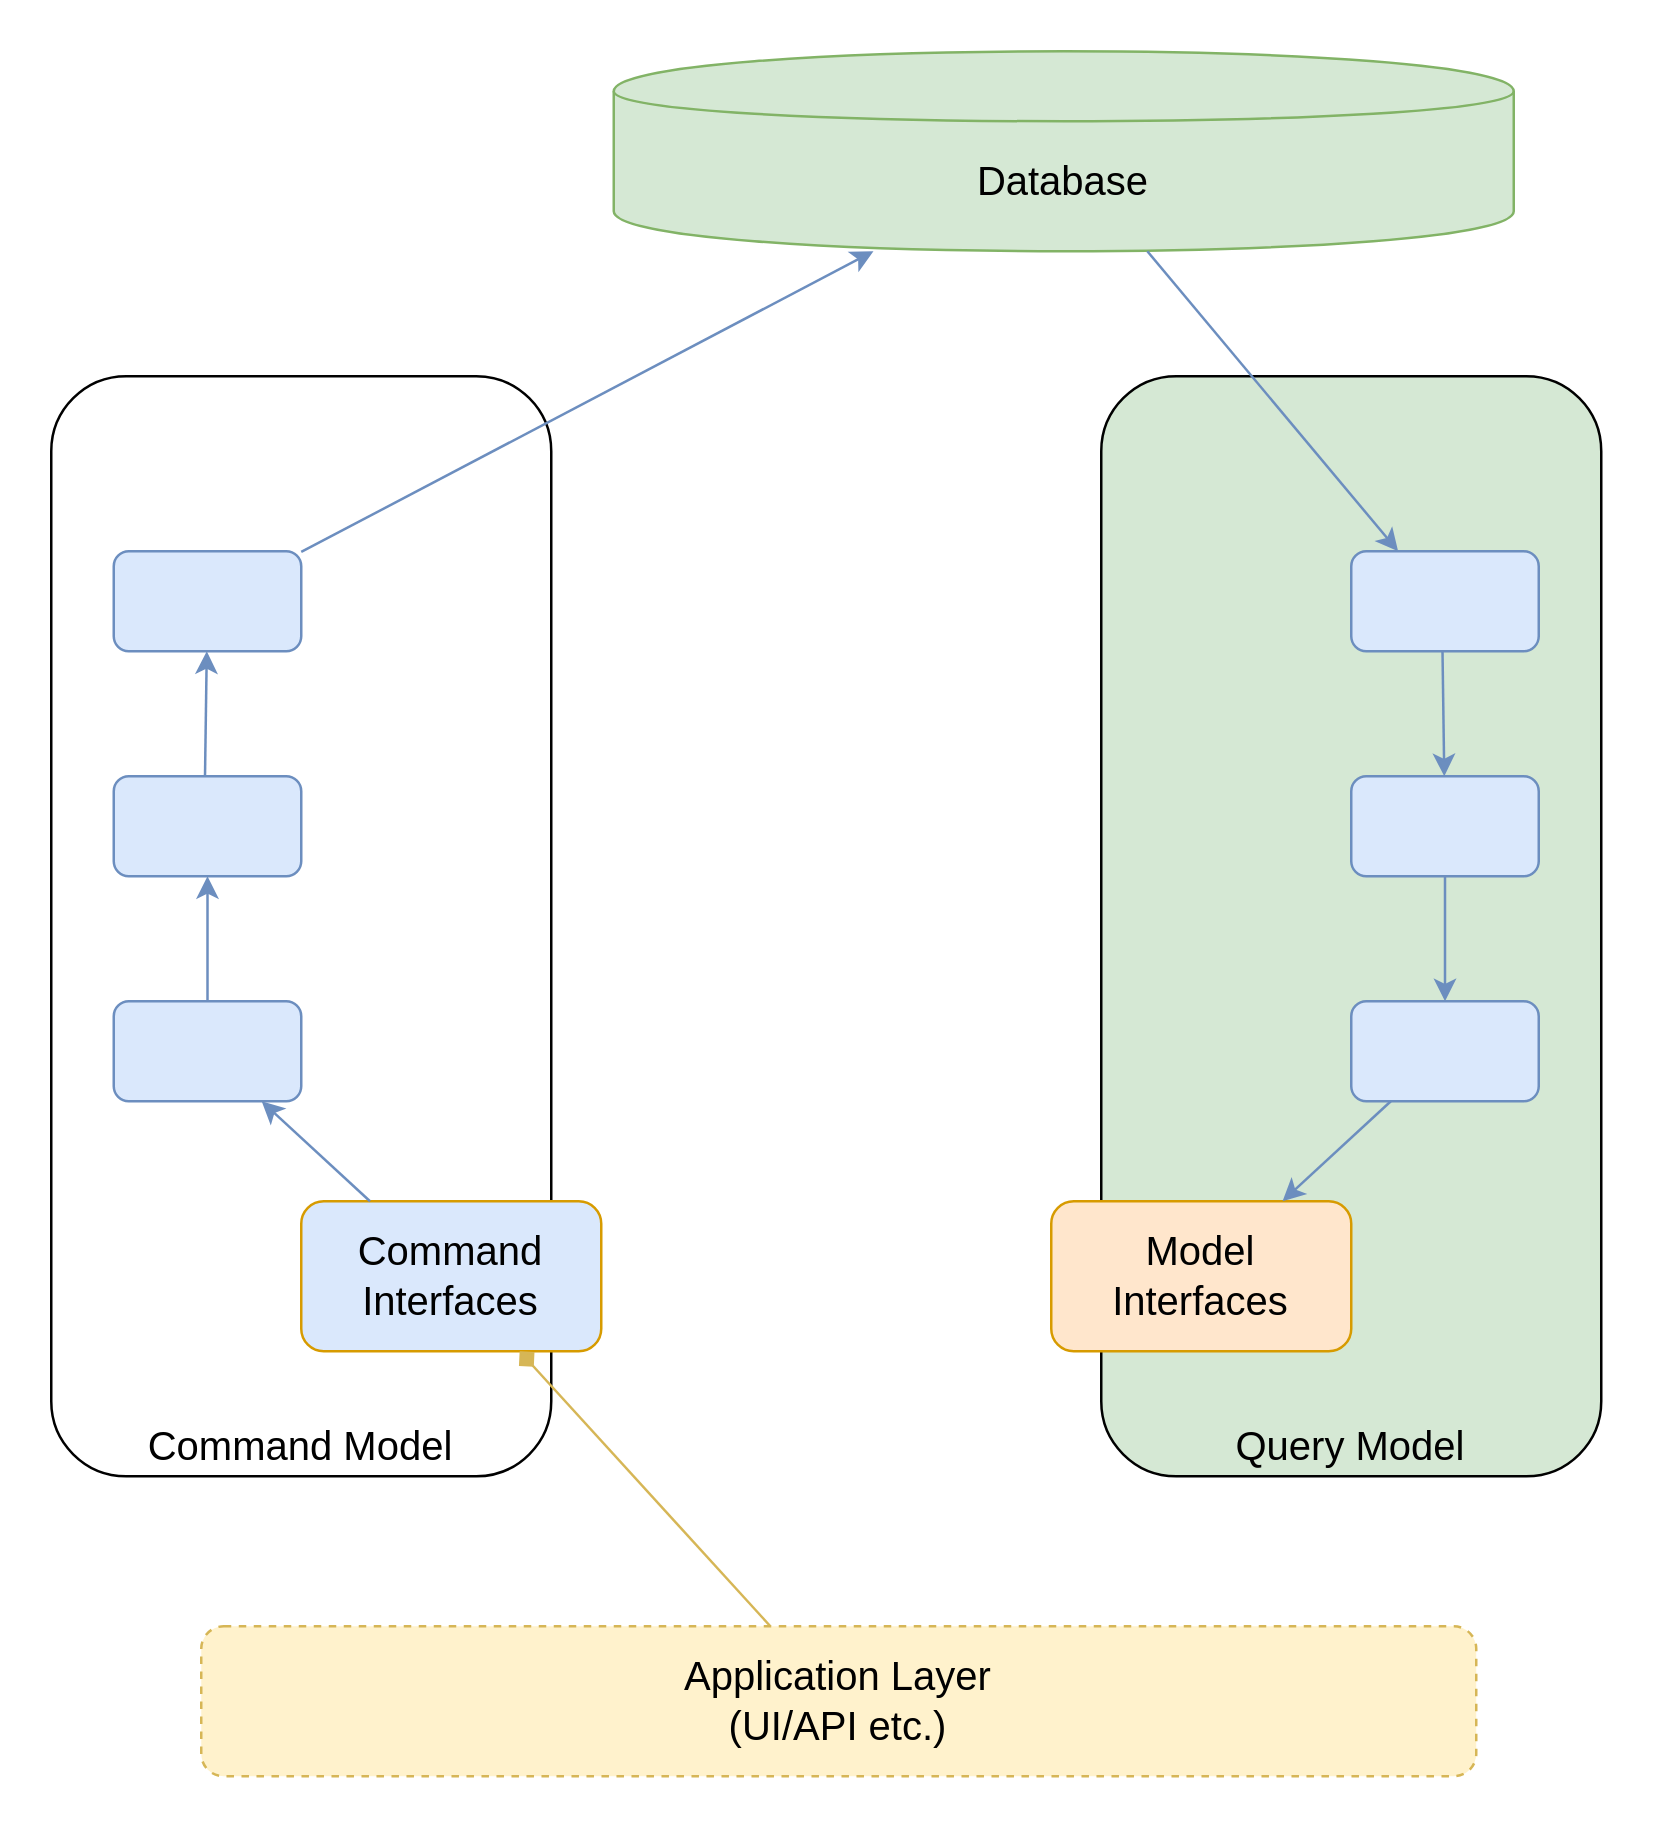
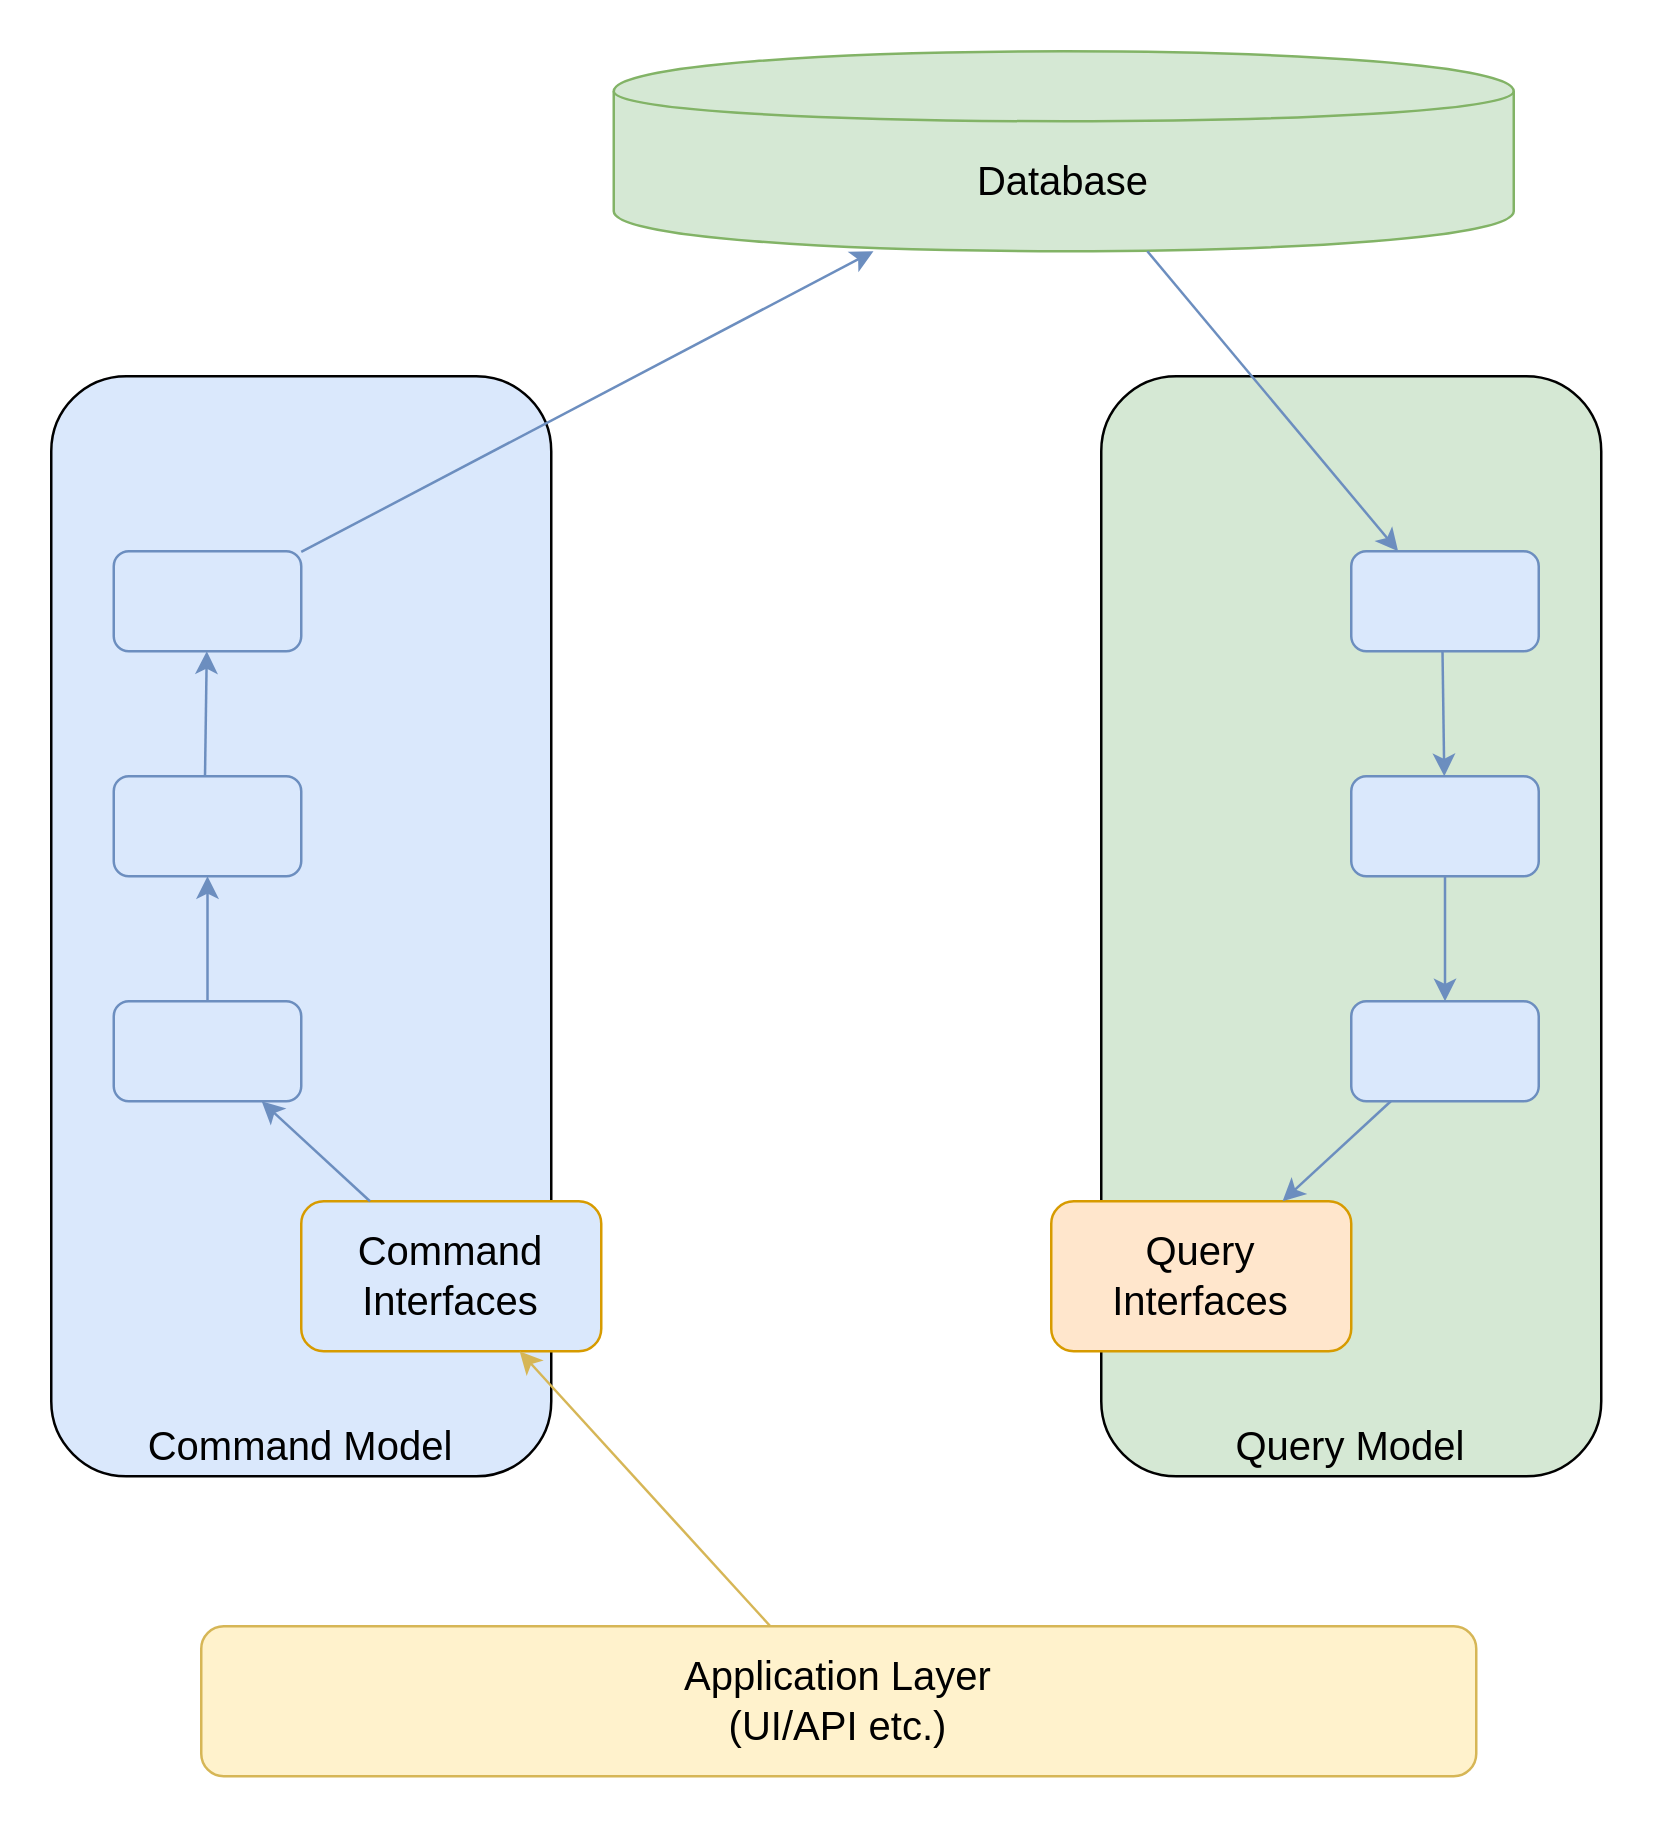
- <mxCell id="2" value="Command Model" style="rounded=1;whiteSpace=wrap;html=1;align=center;verticalAlign=bottom;fontSize=16;" parent="1" vertex="1"><mxGeometry x="20" y="150" width="200" height="440" as="geometry" /></mxCell>
+ <mxCell id="2" value="Command Model" style="rounded=1;whiteSpace=wrap;html=1;align=center;verticalAlign=bottom;fontSize=16;fillColor=#dae8fc;" parent="1" vertex="1"><mxGeometry x="20" y="150" width="200" height="440" as="geometry" /></mxCell>
- <mxCell id="19" value="Model Interfaces" style="rounded=1;whiteSpace=wrap;html=1;fontSize=16;align=center;fillColor=#ffe6cc;strokeColor=#d79b00;" parent="1" vertex="1"><mxGeometry x="420" y="480" width="120" height="60" as="geometry" /></mxCell>
+ <mxCell id="19" value="Query Interfaces" style="rounded=1;whiteSpace=wrap;html=1;fontSize=16;align=center;fillColor=#ffe6cc;strokeColor=#d79b00;" parent="1" vertex="1"><mxGeometry x="420" y="480" width="120" height="60" as="geometry" /></mxCell>
- <mxCell id="20" value="" style="endArrow=diamond;html=1;fontSize=16;fillColor=#fff2cc;strokeColor=#d6b656;" parent="1" source="17" target="18" edge="1"><mxGeometry width="50" height="50" relative="1" as="geometry"><mxPoint x="20" y="780" as="sourcePoint" /><mxPoint x="70" y="730" as="targetPoint" /></mxGeometry></mxCell>
+ <mxCell id="20" value="" style="endArrow=classic;html=1;fontSize=16;fillColor=#fff2cc;strokeColor=#d6b656;" parent="1" source="17" target="18" edge="1"><mxGeometry width="50" height="50" relative="1" as="geometry"><mxPoint x="20" y="780" as="sourcePoint" /><mxPoint x="70" y="730" as="targetPoint" /></mxGeometry></mxCell>
- <mxCell id="17" value="Application Layer&lt;br&gt;(UI/API etc.)&lt;br&gt;" style="rounded=1;whiteSpace=wrap;html=1;fontSize=16;align=center;fillColor=#fff2cc;strokeColor=#d6b656;dashed=1;" parent="1" vertex="1"><mxGeometry x="80" y="650" width="510" height="60" as="geometry" /></mxCell>
+ <mxCell id="17" value="Application Layer&lt;br&gt;(UI/API etc.)&lt;br&gt;" style="rounded=1;whiteSpace=wrap;html=1;fontSize=16;align=center;fillColor=#fff2cc;strokeColor=#d6b656;" parent="1" vertex="1"><mxGeometry x="80" y="650" width="510" height="60" as="geometry" /></mxCell>
